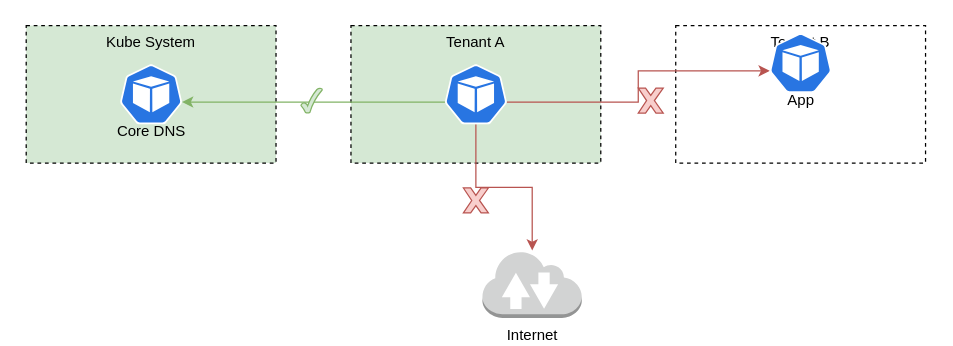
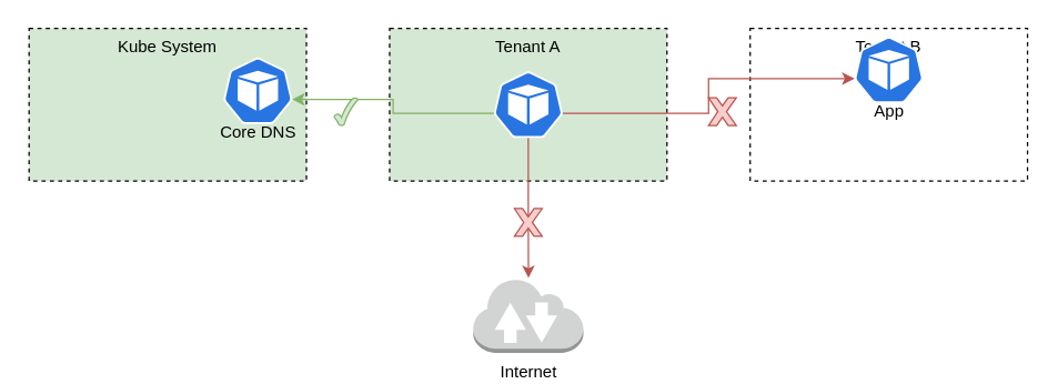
- <mxCell id="10" value="Core DNS" style="sketch=0;html=1;dashed=0;whitespace=wrap;fillColor=#2875E2;strokeColor=#ffffff;points=[[0.005,0.63,0],[0.1,0.2,0],[0.9,0.2,0],[0.5,0,0],[0.995,0.63,0],[0.72,0.99,0],[0.5,1,0],[0.28,0.99,0]];shape=mxgraph.kubernetes.icon;prIcon=pod;verticalAlign=bottom;spacingBottom=-15;spacingTop=0;" parent="1" vertex="1"><mxGeometry x="95" y="51" width="50" height="48" as="geometry" /></mxCell>
+ <mxCell id="10" value="Core DNS" style="sketch=0;html=1;dashed=0;whitespace=wrap;fillColor=#2875E2;strokeColor=#ffffff;points=[[0.005,0.63,0],[0.1,0.2,0],[0.9,0.2,0],[0.5,0,0],[0.995,0.63,0],[0.72,0.99,0],[0.5,1,0],[0.28,0.99,0]];shape=mxgraph.kubernetes.icon;prIcon=pod;verticalAlign=bottom;spacingBottom=-15;spacingTop=0;" parent="1" vertex="1"><mxGeometry x="160" y="41" width="50" height="48" as="geometry" /></mxCell>
- <mxCell id="11" value="Internet" style="outlineConnect=0;dashed=0;verticalLabelPosition=bottom;verticalAlign=top;align=center;html=1;shape=mxgraph.aws3.internet_2;fillColor=#D2D3D3;gradientColor=none;" parent="1" vertex="1"><mxGeometry x="385.25" y="200" width="79.5" height="54" as="geometry" /></mxCell>
+ <mxCell id="11" value="Internet" style="outlineConnect=0;dashed=0;verticalLabelPosition=bottom;verticalAlign=top;align=center;html=1;shape=mxgraph.aws3.internet_2;fillColor=#D2D3D3;gradientColor=none;" parent="1" vertex="1"><mxGeometry x="340.25" y="200" width="79.5" height="54" as="geometry" /></mxCell>
